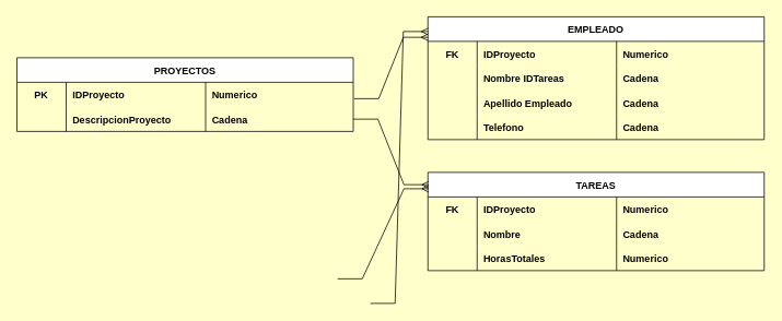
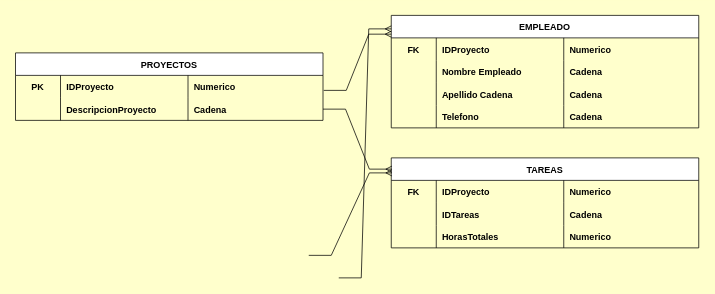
- <mxCell id="18" value="Nombre IDTareas" style="shape=partialRectangle;connectable=0;fillColor=none;top=0;left=0;bottom=0;right=0;align=left;spacingLeft=6;fontStyle=1;overflow=hidden;" parent="16" vertex="1"><mxGeometry x="60" width="170" height="30" as="geometry"><mxRectangle width="170" height="30" as="alternateBounds" /></mxGeometry></mxCell>
+ <mxCell id="18" value="Nombre Empleado" style="shape=partialRectangle;connectable=0;fillColor=none;top=0;left=0;bottom=0;right=0;align=left;spacingLeft=6;fontStyle=1;overflow=hidden;" parent="16" vertex="1"><mxGeometry x="60" width="170" height="30" as="geometry"><mxRectangle width="170" height="30" as="alternateBounds" /></mxGeometry></mxCell>
- <mxCell id="22" value="Apellido Empleado" style="shape=partialRectangle;connectable=0;fillColor=none;top=0;left=0;bottom=0;right=0;align=left;spacingLeft=6;fontStyle=1;overflow=hidden;strokeColor=none;" parent="20" vertex="1"><mxGeometry x="60" width="170" height="30" as="geometry"><mxRectangle width="170" height="30" as="alternateBounds" /></mxGeometry></mxCell>
+ <mxCell id="22" value="Apellido Cadena" style="shape=partialRectangle;connectable=0;fillColor=none;top=0;left=0;bottom=0;right=0;align=left;spacingLeft=6;fontStyle=1;overflow=hidden;strokeColor=none;" parent="20" vertex="1"><mxGeometry x="60" width="170" height="30" as="geometry"><mxRectangle width="170" height="30" as="alternateBounds" /></mxGeometry></mxCell>
- <mxCell id="36" value="Nombre" style="shape=partialRectangle;connectable=0;fillColor=none;top=0;left=0;bottom=0;right=0;align=left;spacingLeft=6;fontStyle=1;overflow=hidden;" vertex="1" parent="34"><mxGeometry x="60" width="170" height="30" as="geometry"><mxRectangle width="170" height="30" as="alternateBounds" /></mxGeometry></mxCell>
+ <mxCell id="36" value="IDTareas" style="shape=partialRectangle;connectable=0;fillColor=none;top=0;left=0;bottom=0;right=0;align=left;spacingLeft=6;fontStyle=1;overflow=hidden;" vertex="1" parent="34"><mxGeometry x="60" width="170" height="30" as="geometry"><mxRectangle width="170" height="30" as="alternateBounds" /></mxGeometry></mxCell>
